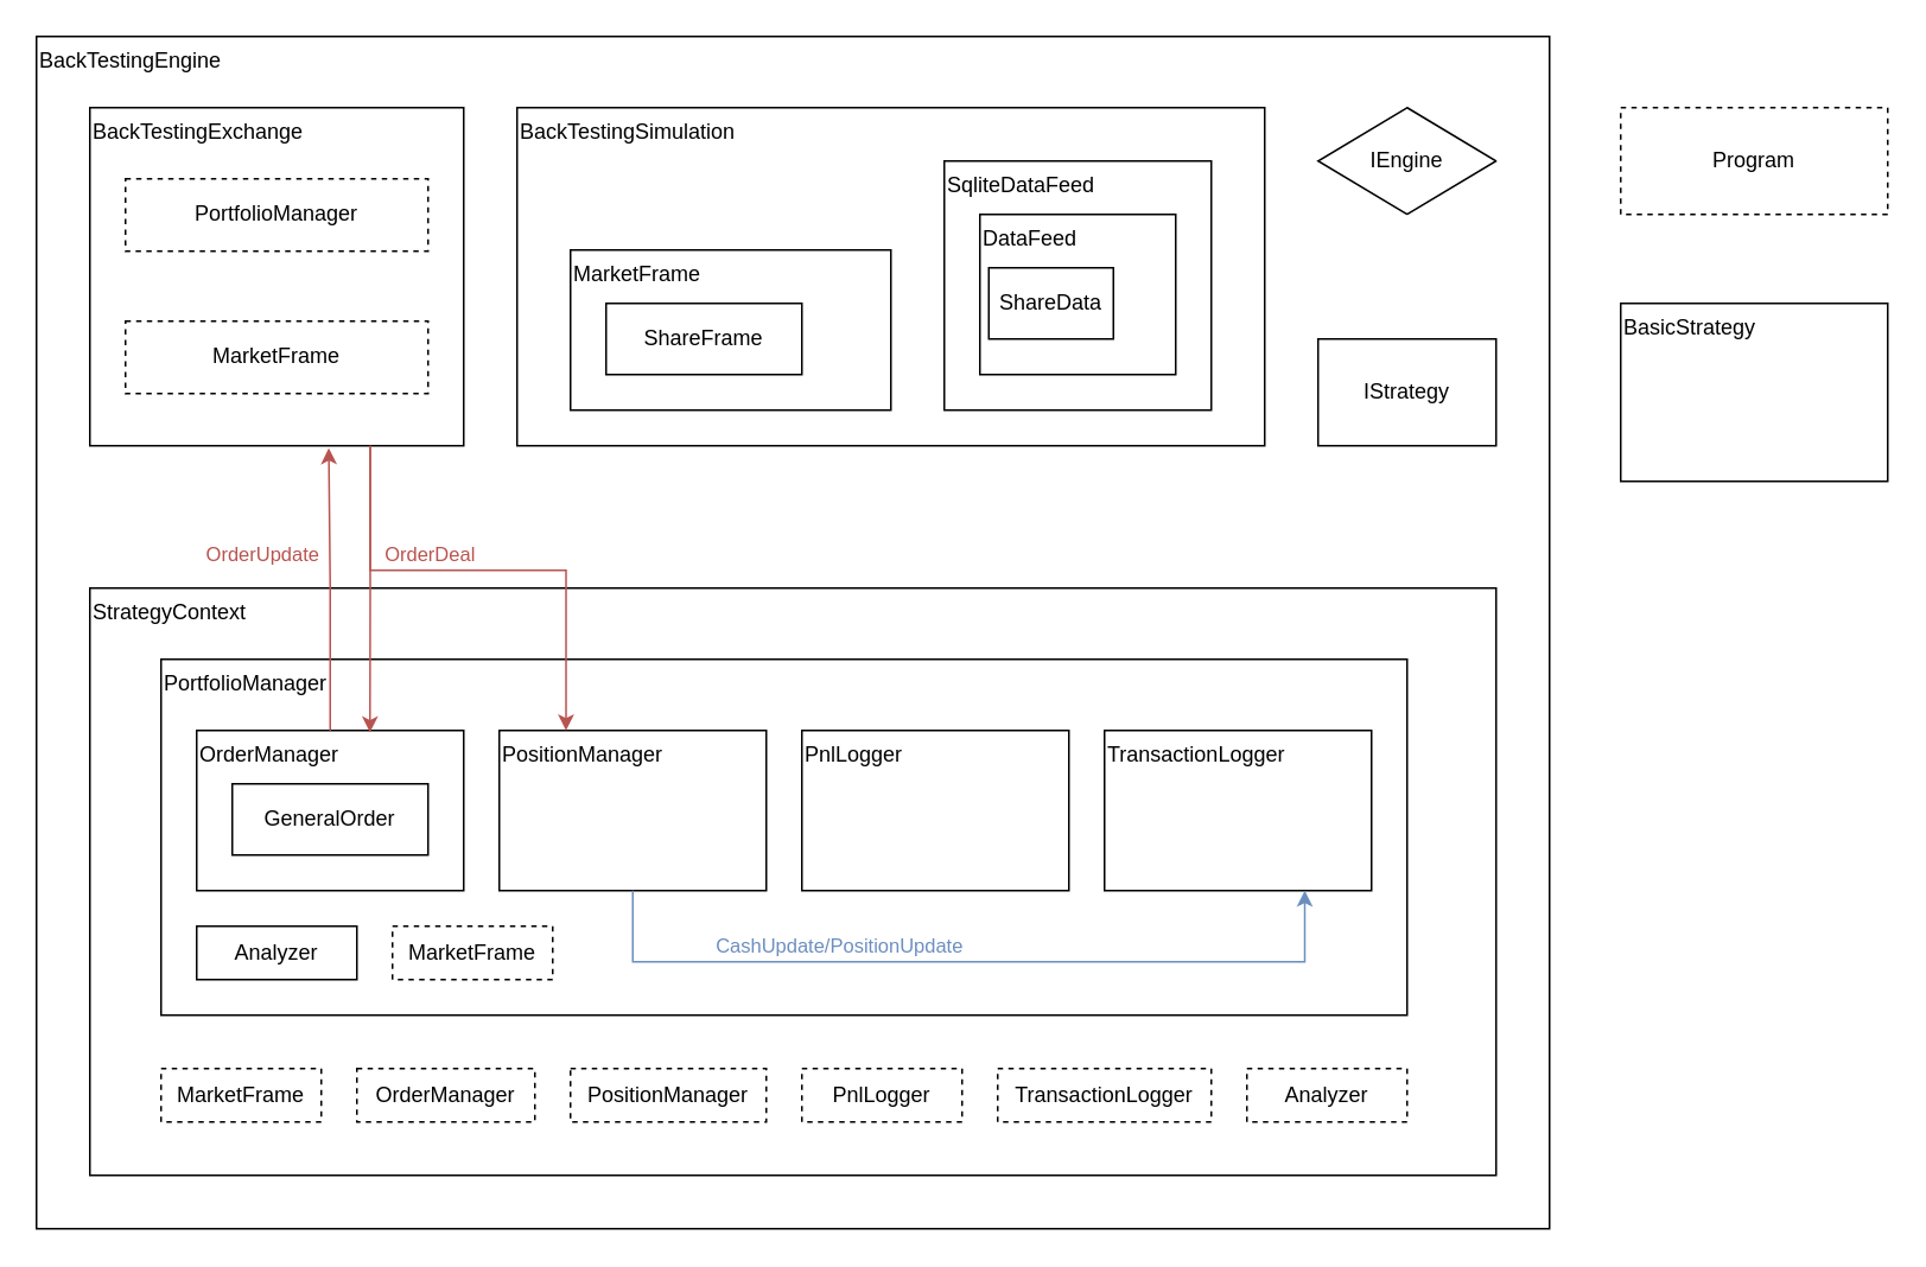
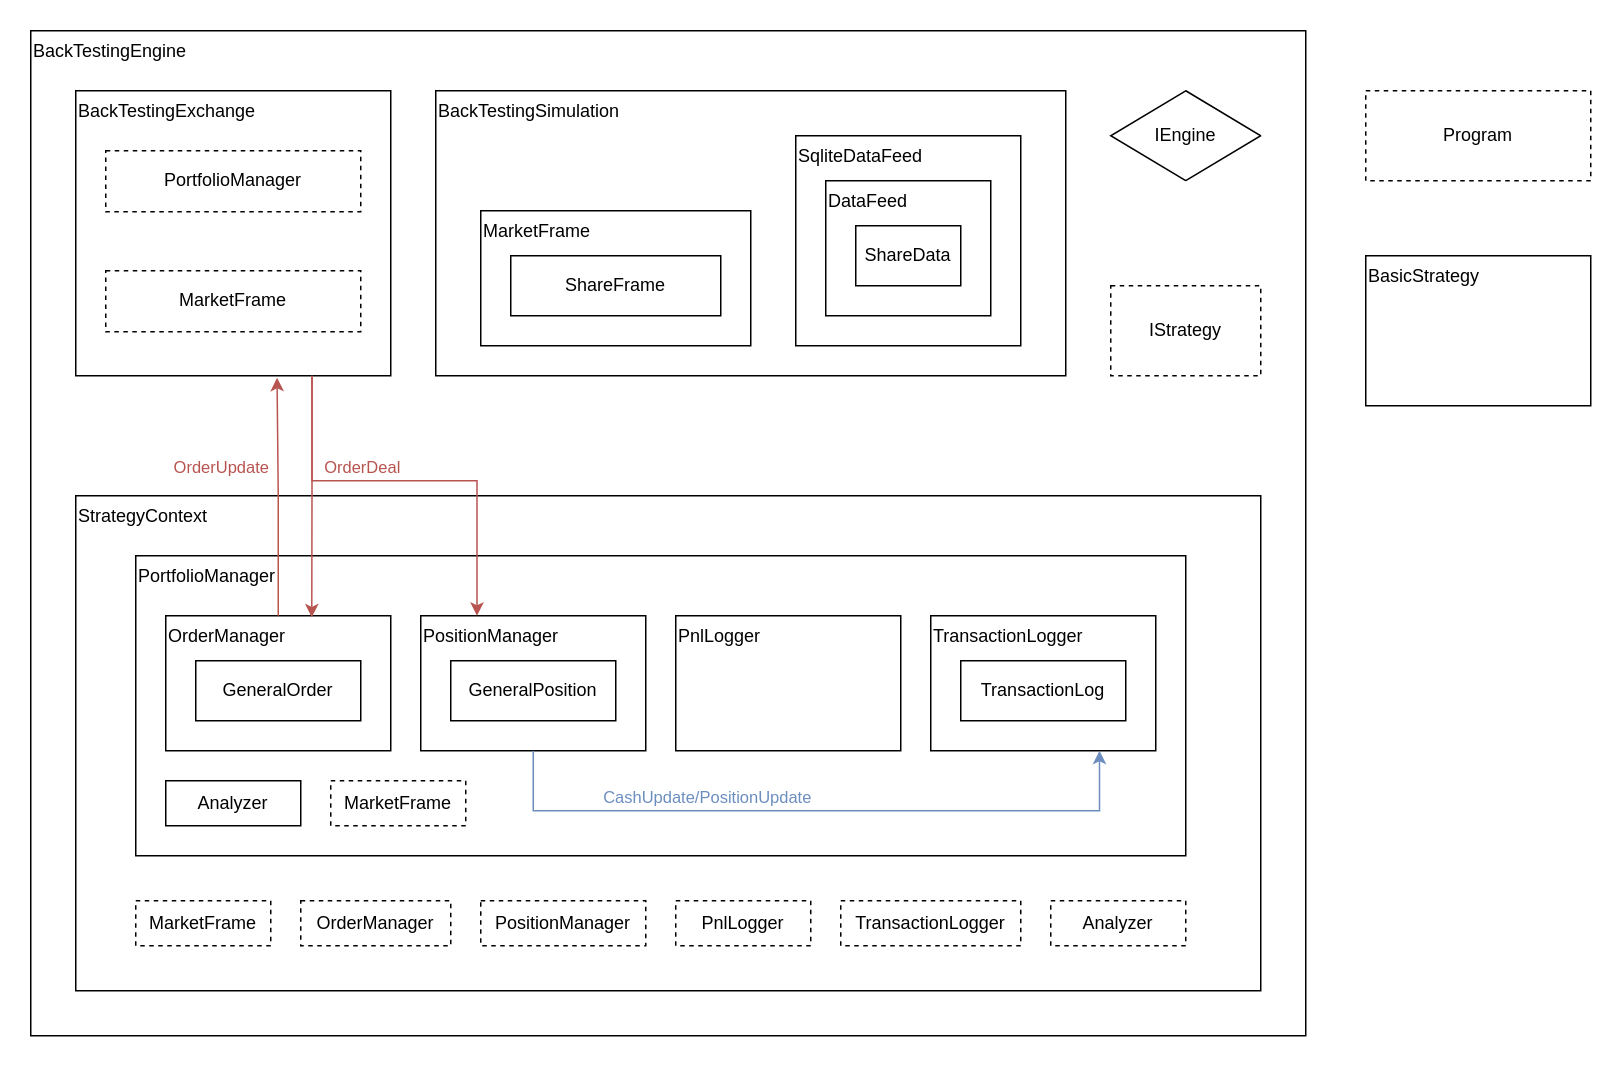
- <mxCell id="33" value="ShareData" style="rounded=0;whiteSpace=wrap;html=1;fillColor=none;align=center;verticalAlign=middle;" parent="30" vertex="1"><mxGeometry x="25" y="60" width="70" height="40" as="geometry" /></mxCell>
+ <mxCell id="33" value="ShareData" style="rounded=0;whiteSpace=wrap;html=1;fillColor=none;align=center;verticalAlign=middle;" parent="30" vertex="1"><mxGeometry x="40" y="60" width="70" height="40" as="geometry" /></mxCell>
- <mxCell id="29" value="ShareFrame" style="rounded=0;whiteSpace=wrap;html=1;fillColor=none;align=center;verticalAlign=middle;" parent="27" vertex="1"><mxGeometry x="20" y="30" width="110" height="40" as="geometry" /></mxCell>
+ <mxCell id="29" value="ShareFrame" style="rounded=0;whiteSpace=wrap;html=1;fillColor=none;align=center;verticalAlign=middle;" parent="27" vertex="1"><mxGeometry x="20" y="30" width="140" height="40" as="geometry" /></mxCell>
- <mxCell id="7" value="IStrategy" style="rounded=0;whiteSpace=wrap;html=1;fillColor=none;align=center;verticalAlign=middle;" parent="1" vertex="1"><mxGeometry x="740" y="190" width="100" height="60" as="geometry" /></mxCell>
+ <mxCell id="7" value="IStrategy" style="rounded=0;whiteSpace=wrap;html=1;fillColor=none;align=center;verticalAlign=middle;dashed=1;" parent="1" vertex="1"><mxGeometry x="740" y="190" width="100" height="60" as="geometry" /></mxCell>
+ <mxCell id="19" value="GeneralPosition" style="rounded=0;whiteSpace=wrap;html=1;fillColor=none;align=center;verticalAlign=middle;" parent="17" vertex="1"><mxGeometry x="20" y="30" width="110" height="40" as="geometry" /></mxCell>
+ <mxCell id="24" value="TransactionLog" style="rounded=0;whiteSpace=wrap;html=1;fillColor=none;align=center;verticalAlign=middle;" parent="22" vertex="1"><mxGeometry x="20" y="30" width="110" height="40" as="geometry" /></mxCell>
